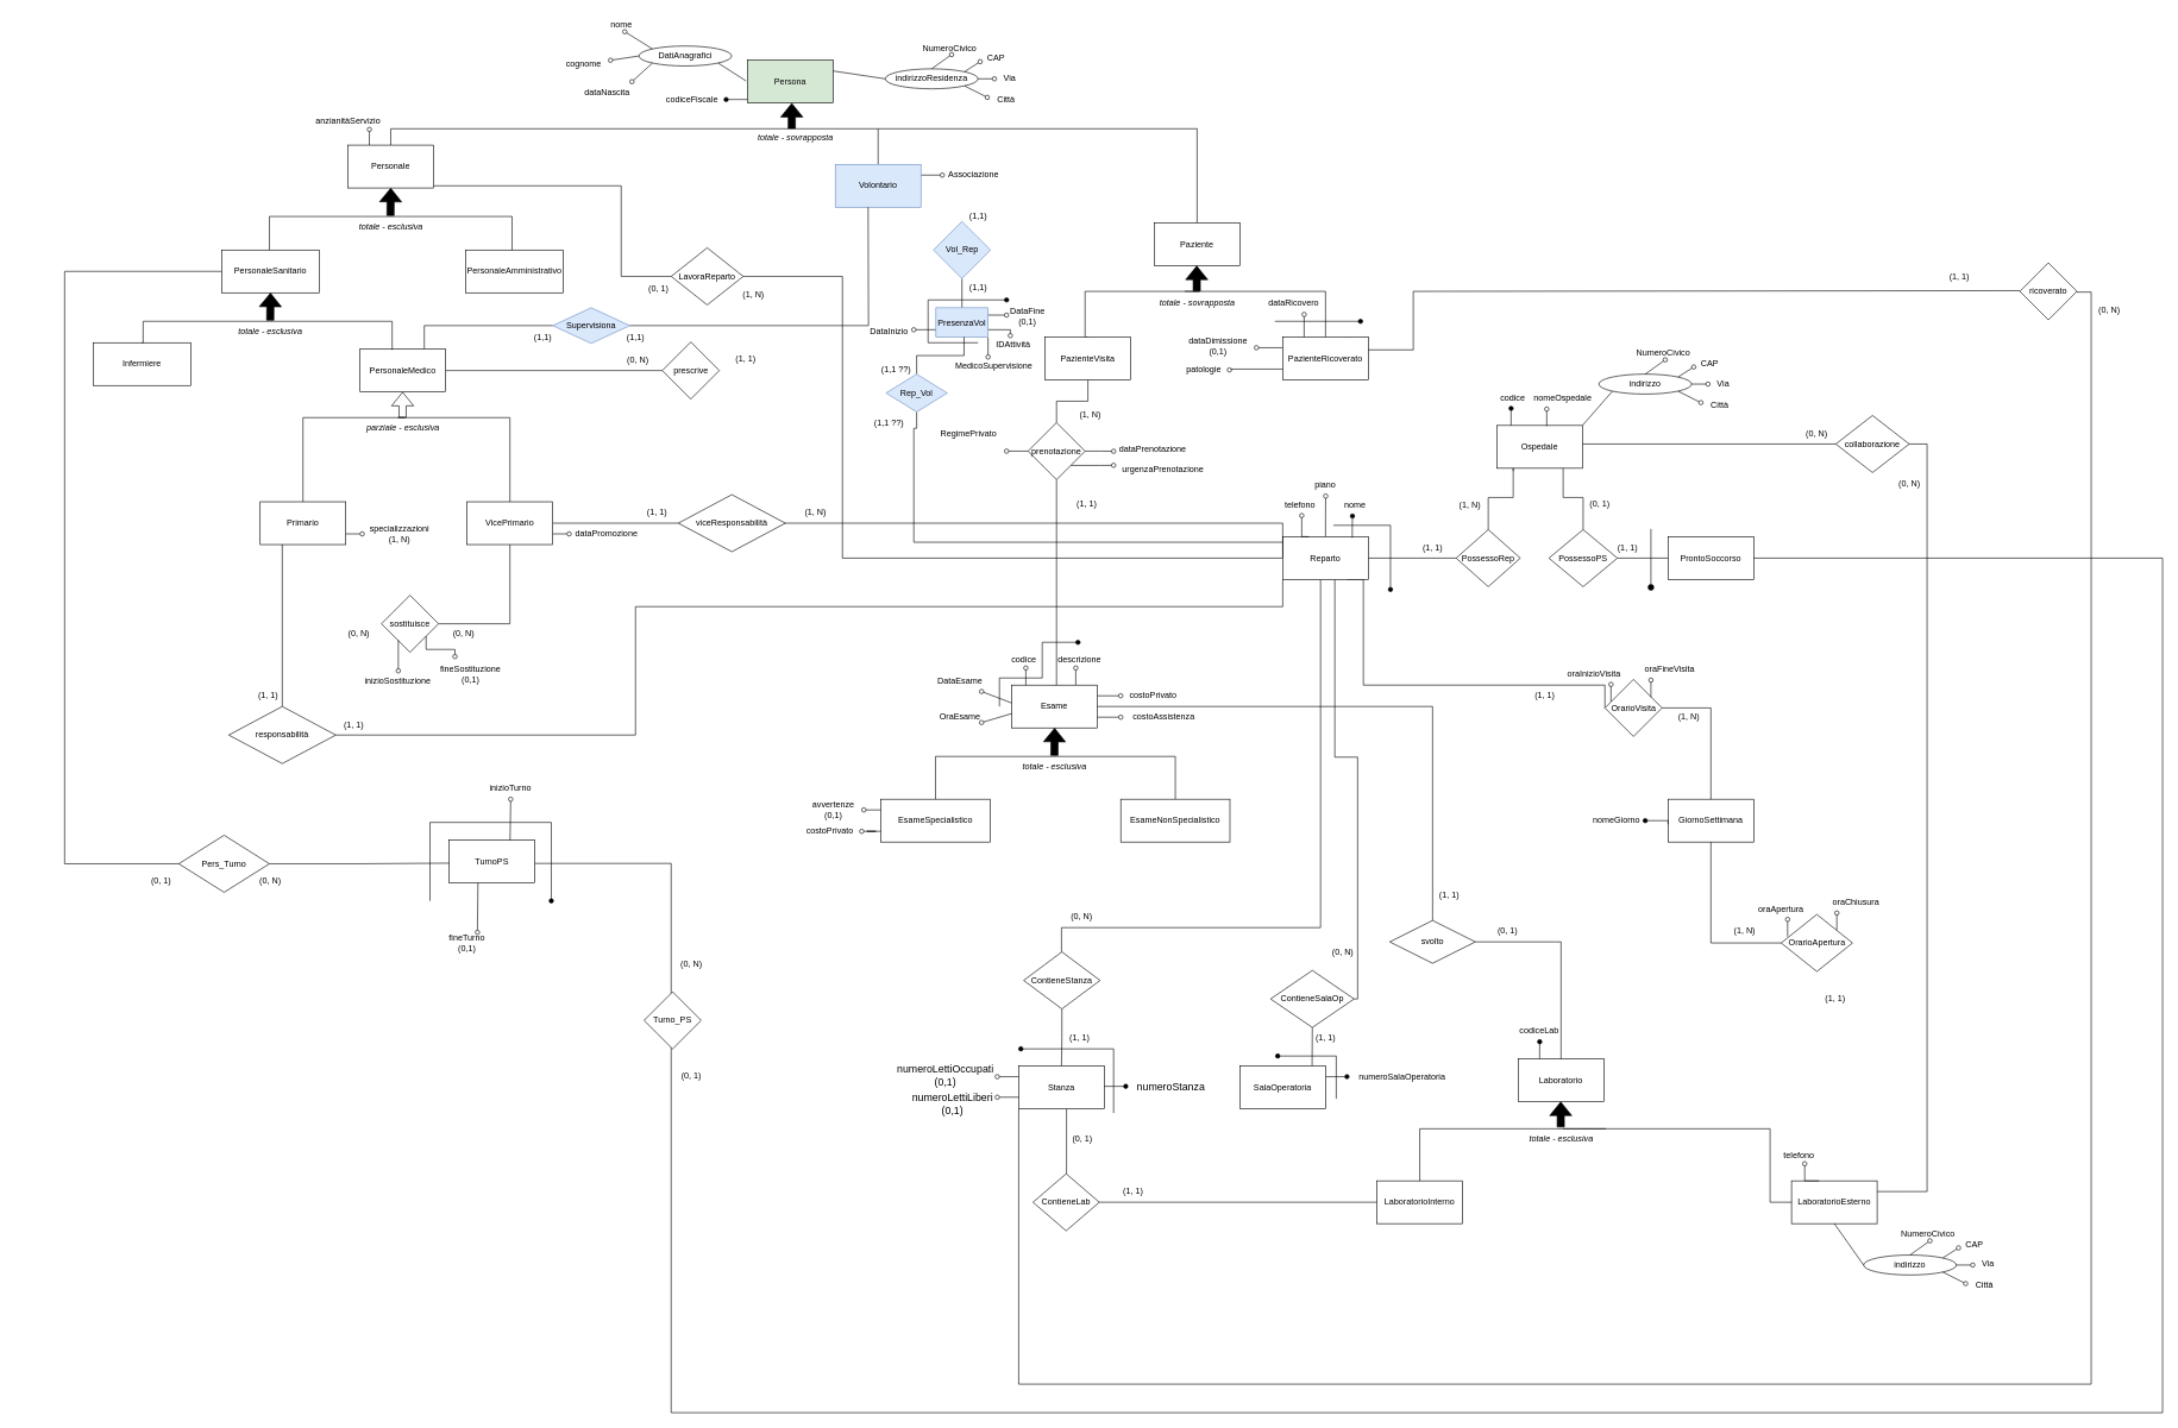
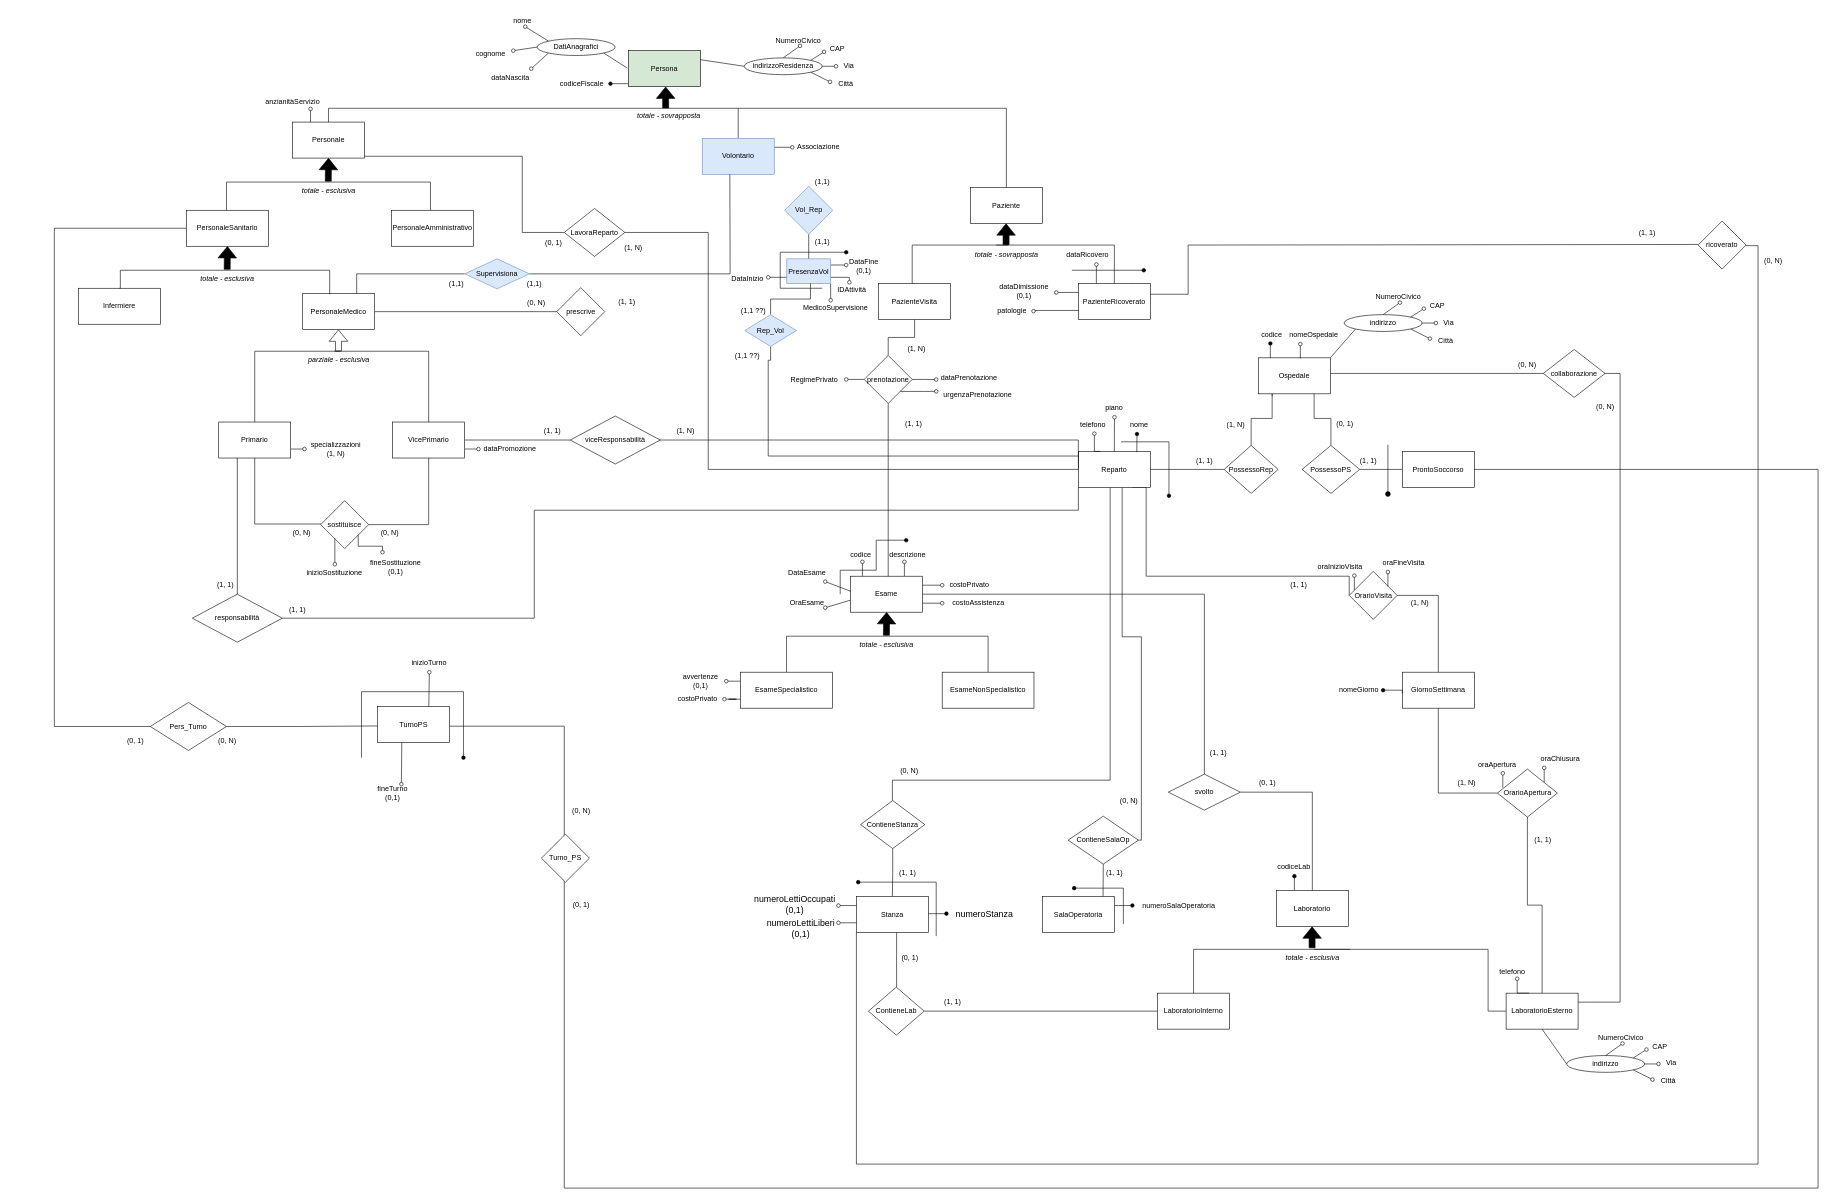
- <mxCell id="264" value="RegimePrivato" style="text;html=1;align=center;verticalAlign=middle;whiteSpace=wrap;rounded=0;" parent="1" vertex="1"><mxGeometry x="1327" y="592" width="60" height="30" as="geometry" /></mxCell>
+ <mxCell id="264" value="RegimePrivato" style="text;html=1;align=center;verticalAlign=middle;whiteSpace=wrap;rounded=0;" parent="1" vertex="1"><mxGeometry x="1327" y="617" width="60" height="30" as="geometry" /></mxCell>
+ <mxCell id="17" value="" style="edgeStyle=orthogonalEdgeStyle;rounded=0;orthogonalLoop=1;jettySize=auto;html=1;endArrow=none;endFill=0;" parent="1" source="21" target="34" edge="1"><mxGeometry relative="1" as="geometry"><Array as="points"><mxPoint x="424" y="873" /></Array></mxGeometry></mxCell>
+ <mxCell id="67" style="edgeStyle=orthogonalEdgeStyle;rounded=0;orthogonalLoop=1;jettySize=auto;html=1;entryX=0.5;entryY=1;entryDx=0;entryDy=0;endArrow=none;endFill=0;" parent="1" source="68" target="226" edge="1"><mxGeometry relative="1" as="geometry" /></mxCell>
